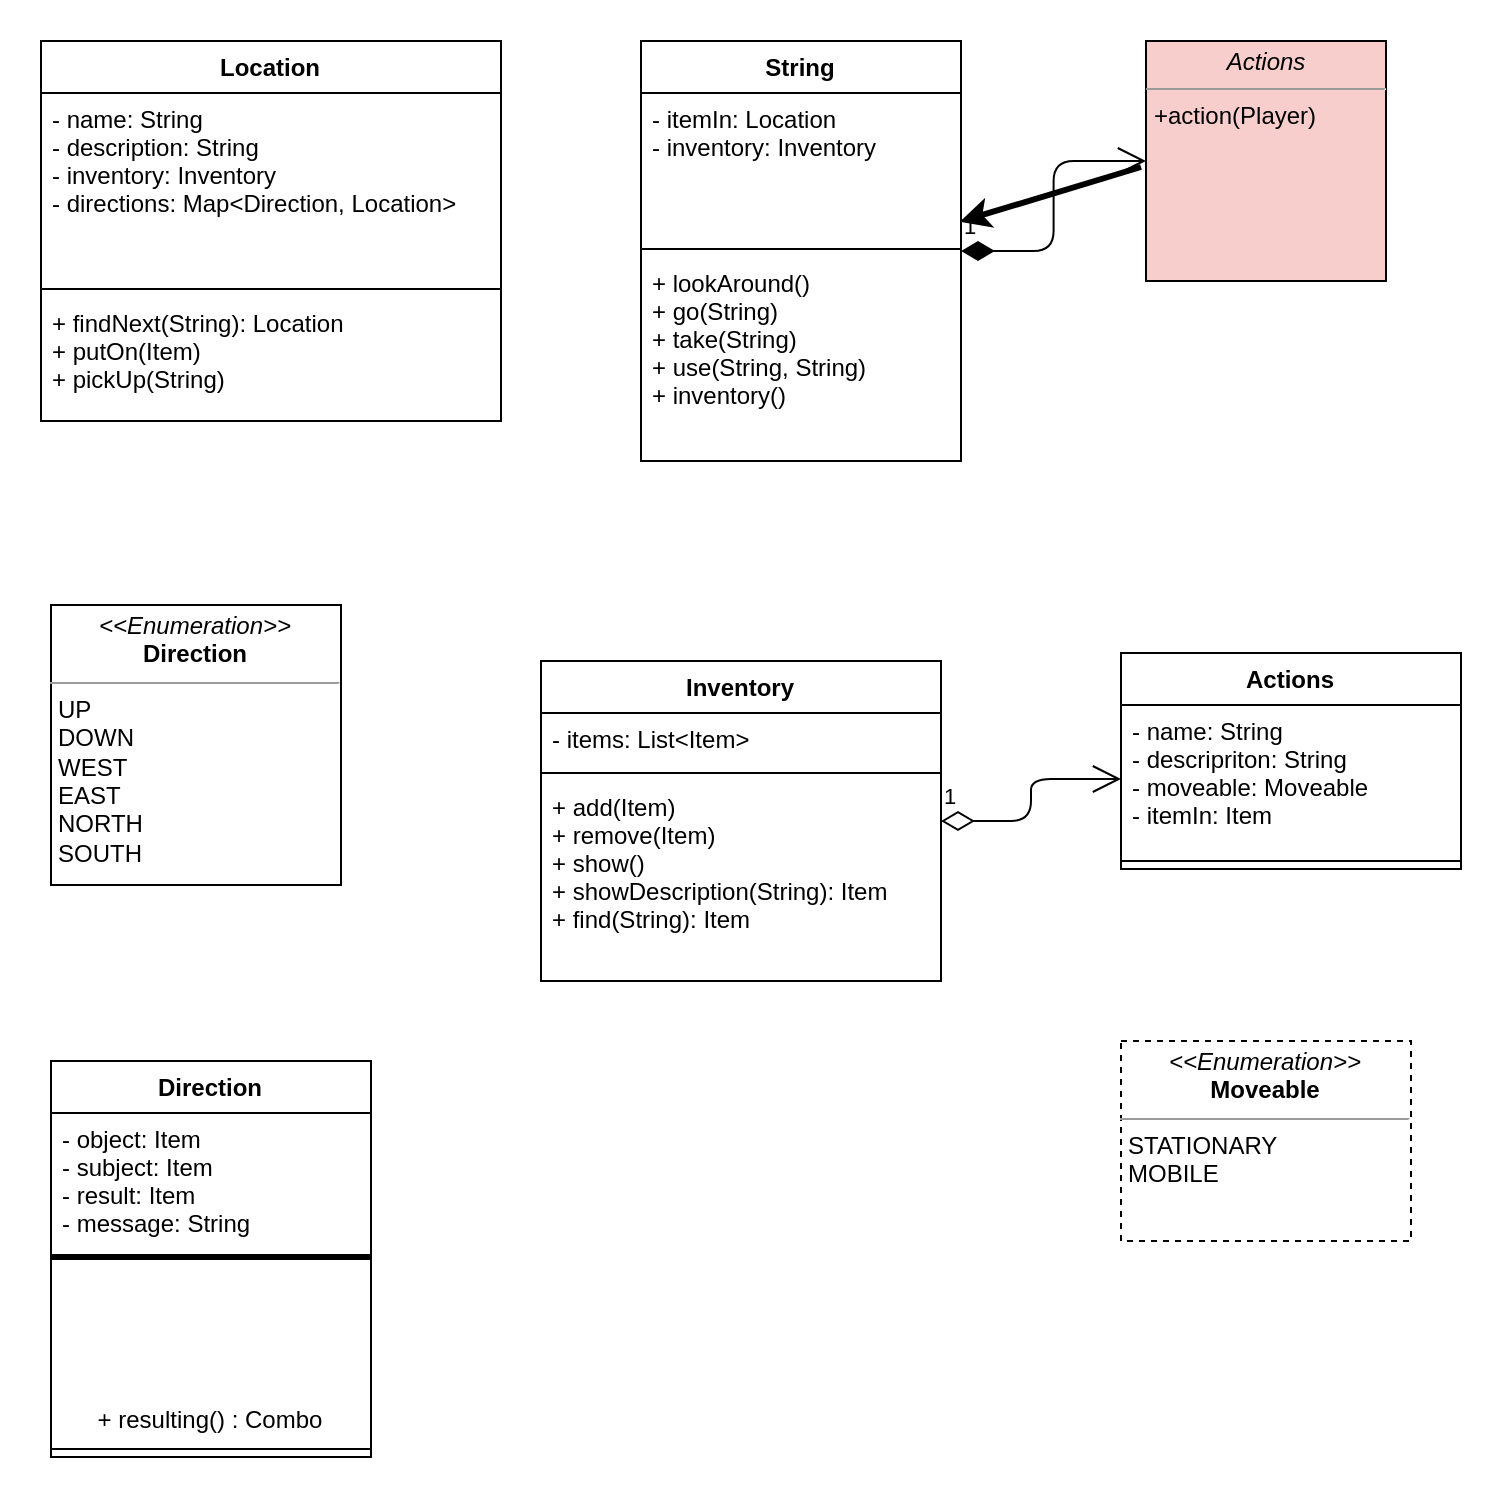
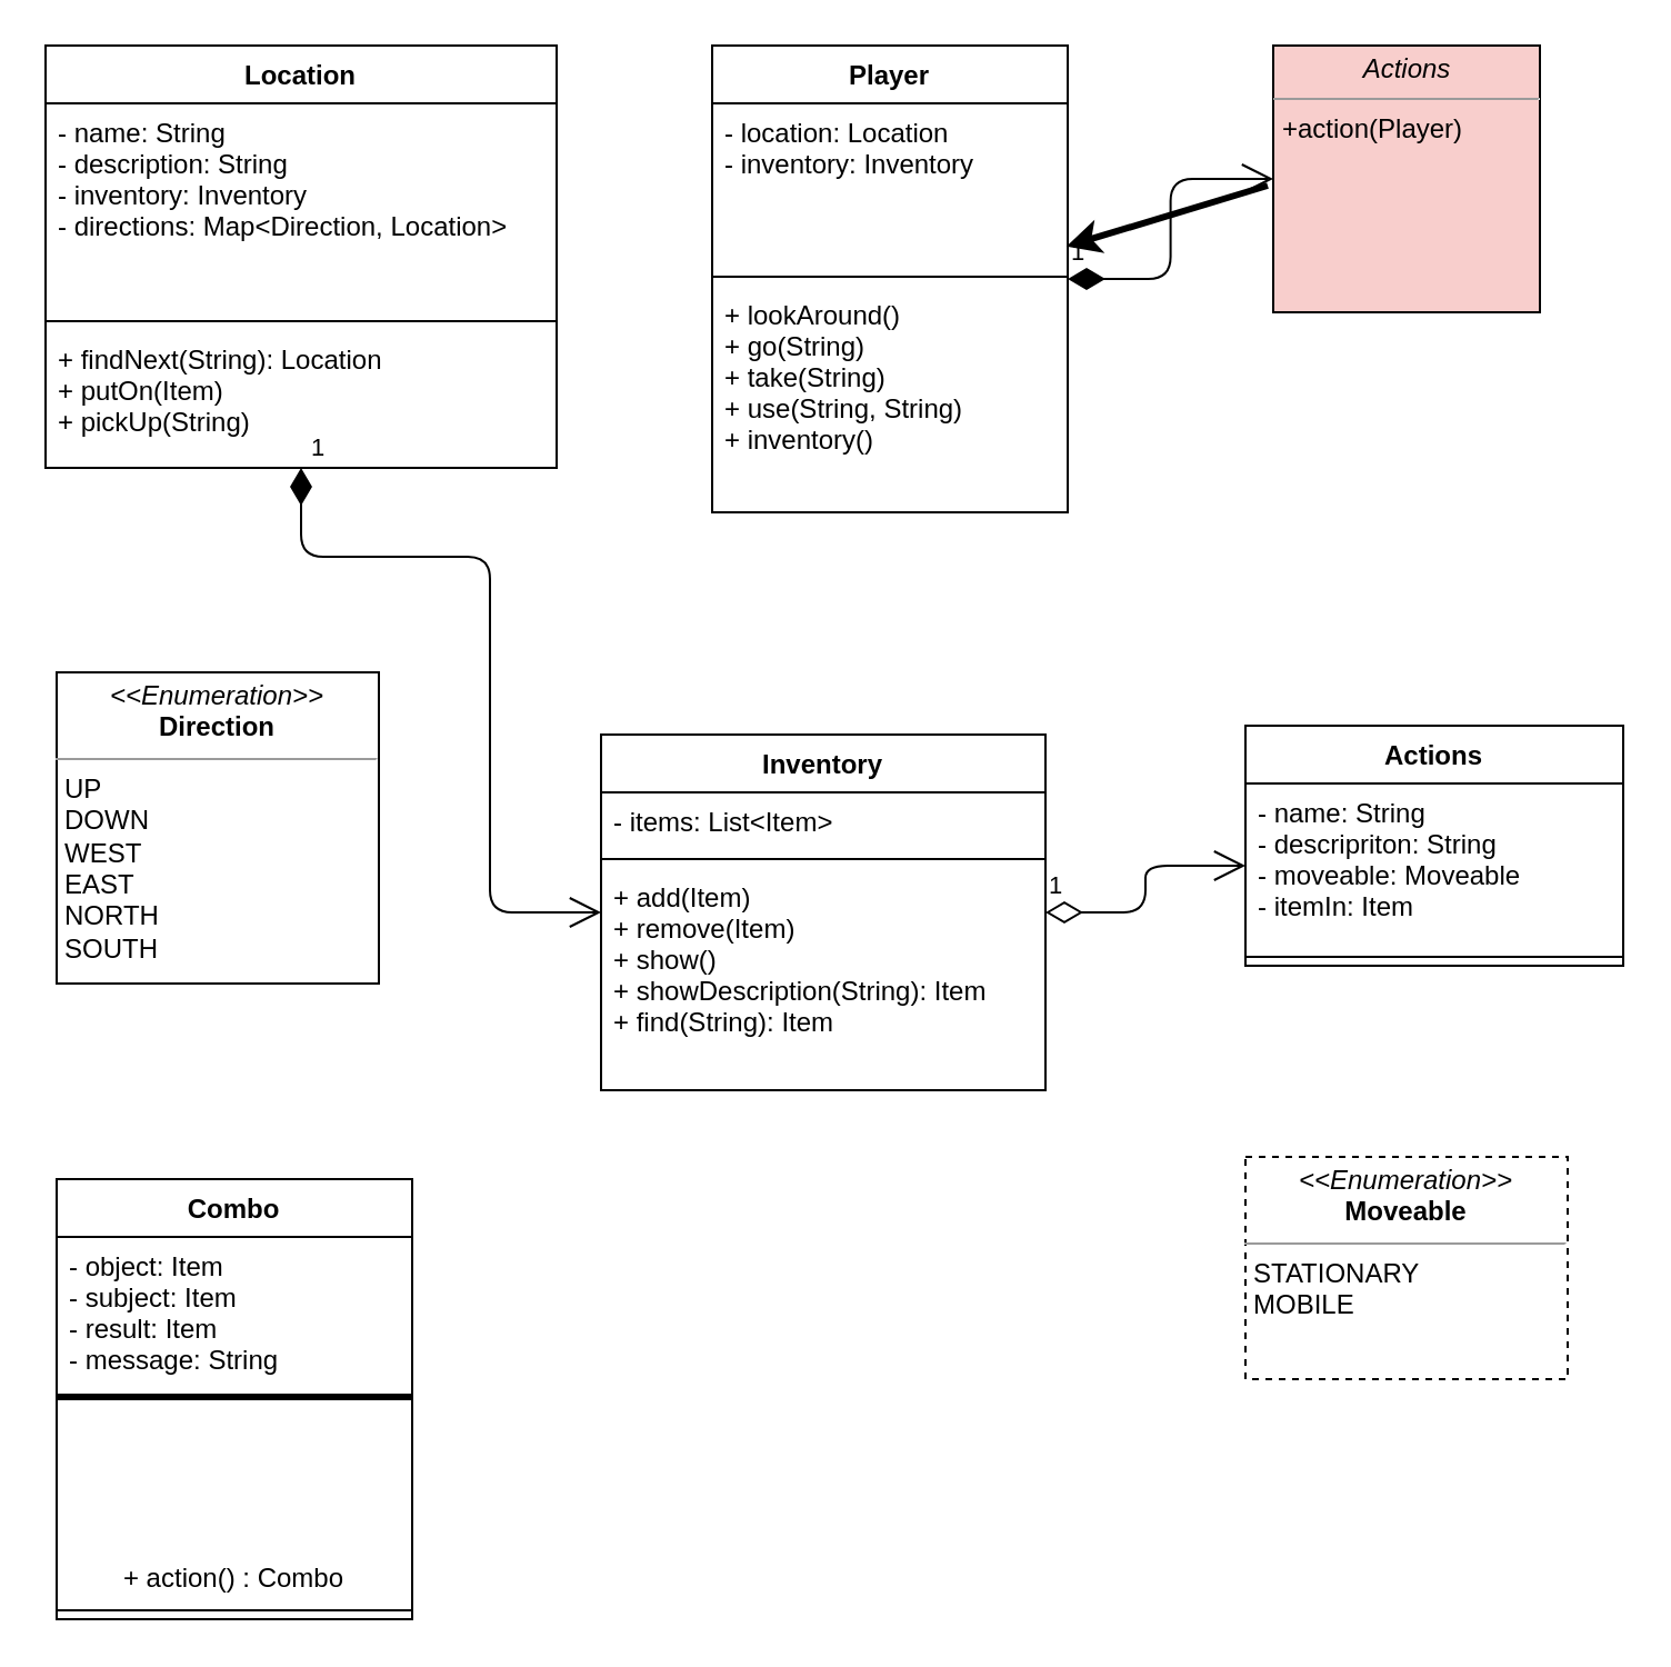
- <mxCell id="10" value="String" style="swimlane;fontStyle=1;align=center;verticalAlign=top;childLayout=stackLayout;horizontal=1;startSize=26;horizontalStack=0;resizeParent=1;resizeParentMax=0;resizeLast=0;collapsible=1;marginBottom=0;swimlaneFillColor=#ffffff;" vertex="1" parent="1"><mxGeometry x="320" y="20" width="160" height="210" as="geometry" /></mxCell>
+ <mxCell id="10" value="Player" style="swimlane;fontStyle=1;align=center;verticalAlign=top;childLayout=stackLayout;horizontal=1;startSize=26;horizontalStack=0;resizeParent=1;resizeParentMax=0;resizeLast=0;collapsible=1;marginBottom=0;swimlaneFillColor=#ffffff;" vertex="1" parent="1"><mxGeometry x="320" y="20" width="160" height="210" as="geometry" /></mxCell>
- <mxCell id="11" value="- itemIn: Location&#10;- inventory: Inventory" style="text;strokeColor=none;fillColor=none;align=left;verticalAlign=top;spacingLeft=4;spacingRight=4;overflow=hidden;rotatable=0;points=[[0,0.5],[1,0.5]];portConstraint=eastwest;" vertex="1" parent="10"><mxGeometry y="26" width="160" height="74" as="geometry" /></mxCell>
+ <mxCell id="11" value="- location: Location&#10;- inventory: Inventory" style="text;strokeColor=none;fillColor=none;align=left;verticalAlign=top;spacingLeft=4;spacingRight=4;overflow=hidden;rotatable=0;points=[[0,0.5],[1,0.5]];portConstraint=eastwest;" vertex="1" parent="10"><mxGeometry y="26" width="160" height="74" as="geometry" /></mxCell>
+ <mxCell id="18" value="1" style="endArrow=open;html=1;endSize=12;startArrow=diamondThin;startSize=14;startFill=1;edgeStyle=orthogonalEdgeStyle;align=left;verticalAlign=bottom;" edge="1" parent="1" source="2" target="14"><mxGeometry x="-1" y="3" relative="1" as="geometry"><mxPoint x="10" y="510" as="sourcePoint" /><mxPoint x="170" y="510" as="targetPoint" /><Array as="points"><mxPoint x="135" y="250" /><mxPoint x="220" y="250" /><mxPoint x="220" y="410" /></Array></mxGeometry></mxCell>
- <mxCell id="19" value="Direction" style="swimlane;fontStyle=1;align=center;verticalAlign=top;childLayout=stackLayout;horizontal=1;startSize=26;horizontalStack=0;resizeParent=1;resizeParentMax=0;resizeLast=0;collapsible=1;marginBottom=0;swimlaneFillColor=#ffffff;" vertex="1" parent="1"><mxGeometry x="25" y="530" width="160" height="198" as="geometry"><mxRectangle x="175" y="540" width="70" height="26" as="alternateBounds" /></mxGeometry></mxCell>
+ <mxCell id="19" value="Combo" style="swimlane;fontStyle=1;align=center;verticalAlign=top;childLayout=stackLayout;horizontal=1;startSize=26;horizontalStack=0;resizeParent=1;resizeParentMax=0;resizeLast=0;collapsible=1;marginBottom=0;swimlaneFillColor=#ffffff;" vertex="1" parent="1"><mxGeometry x="25" y="530" width="160" height="198" as="geometry"><mxRectangle x="175" y="540" width="70" height="26" as="alternateBounds" /></mxGeometry></mxCell>
- <mxCell id="21" value="+ resulting() : Combo" style="text;html=1;strokeColor=none;fillColor=none;align=center;verticalAlign=middle;whiteSpace=wrap;rounded=0;" vertex="1" parent="19"><mxGeometry y="170" width="160" height="20" as="geometry" /></mxCell>
+ <mxCell id="21" value="+ action() : Combo" style="text;html=1;strokeColor=none;fillColor=none;align=center;verticalAlign=middle;whiteSpace=wrap;rounded=0;" vertex="1" parent="19"><mxGeometry y="170" width="160" height="20" as="geometry" /></mxCell>
